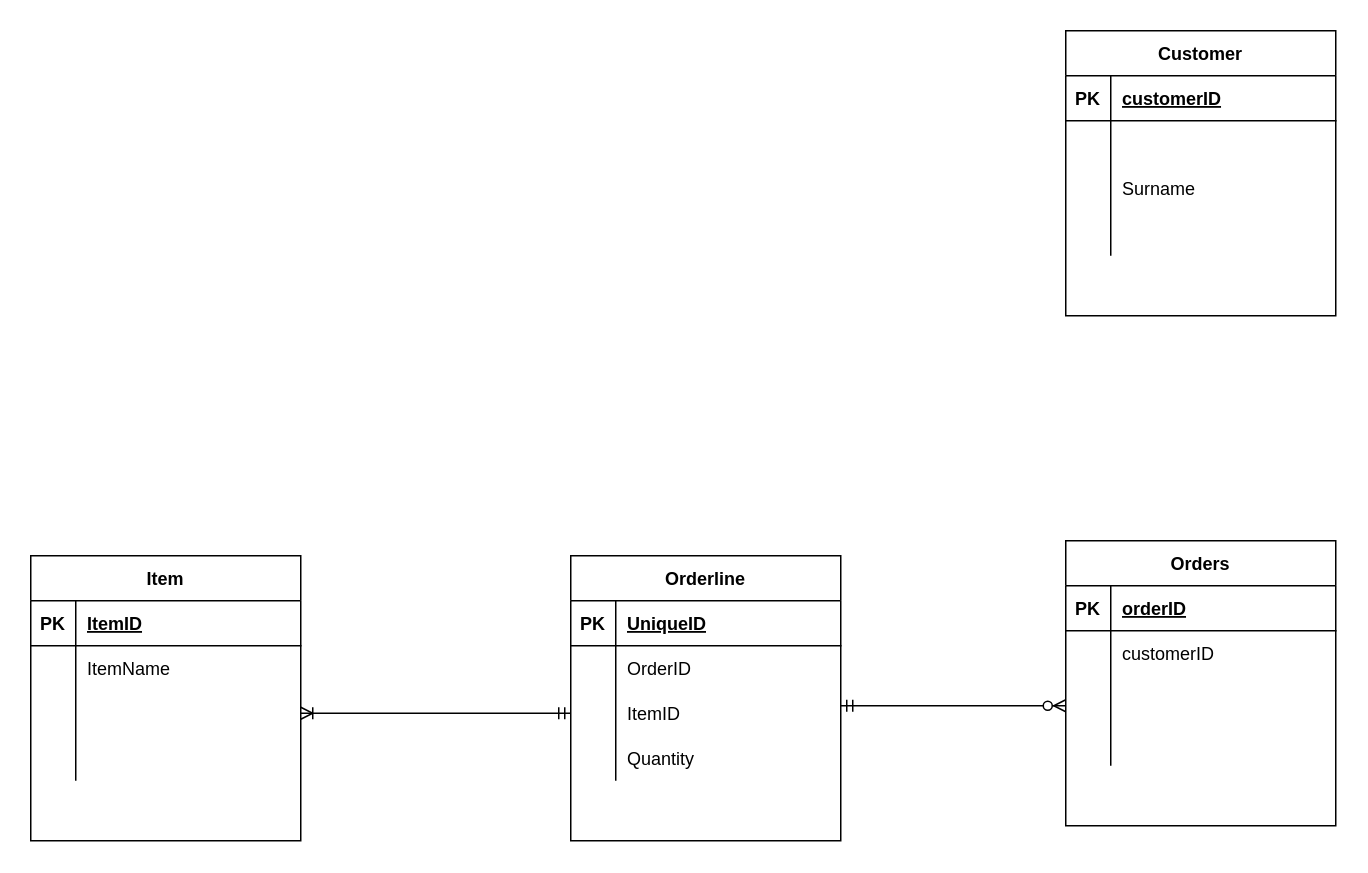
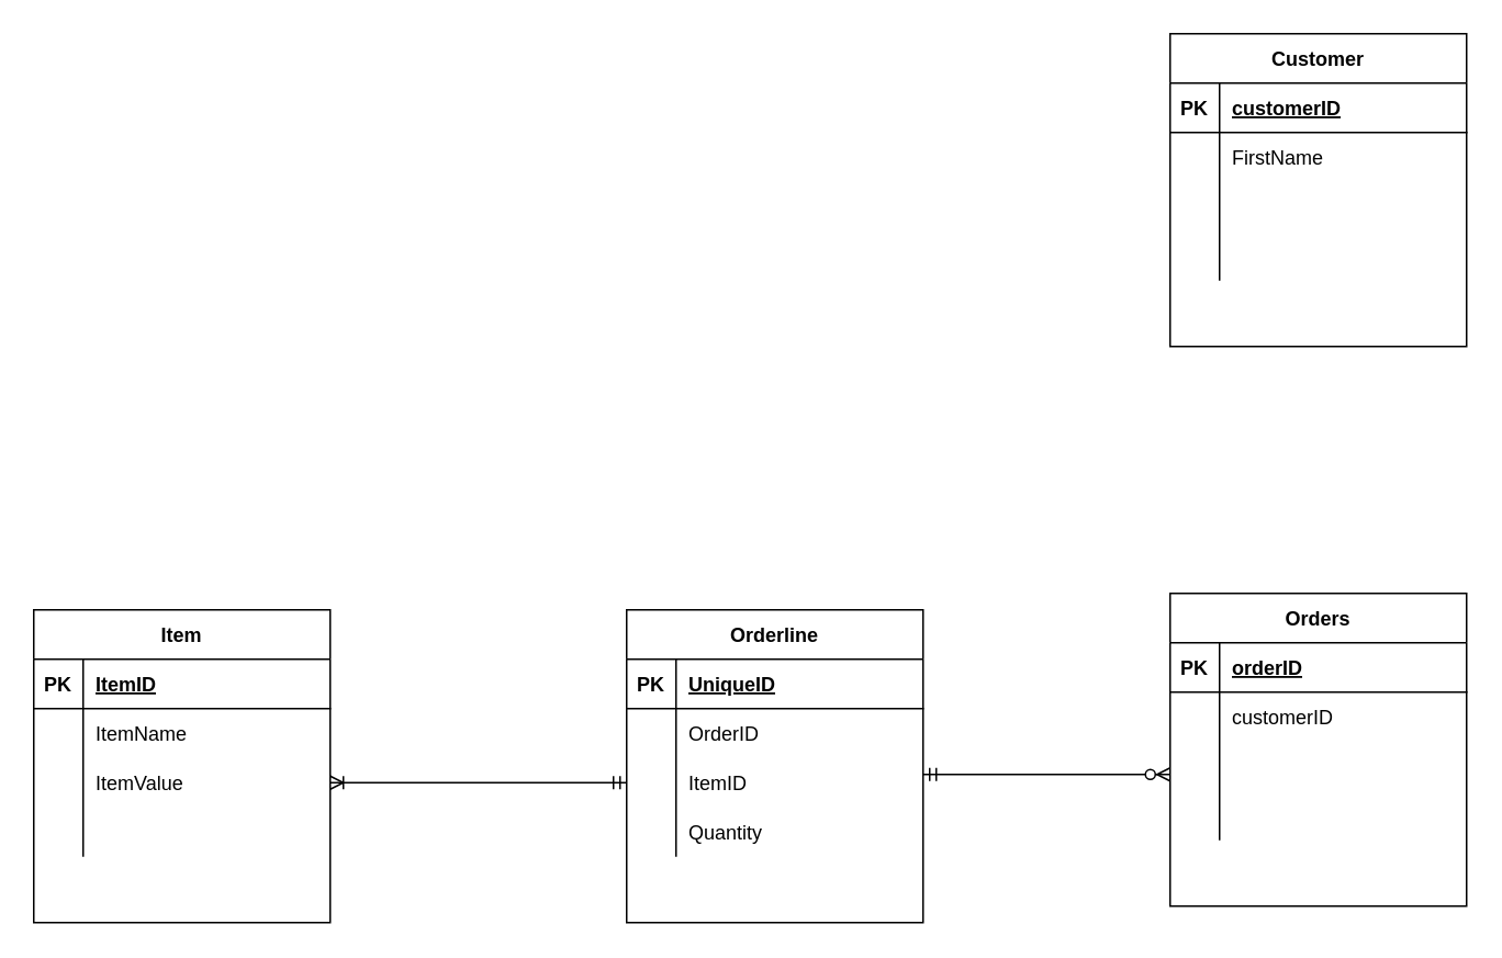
+ <mxCell id="49" value="FirstName" style="shape=partialRectangle;connectable=0;fillColor=none;top=0;left=0;bottom=0;right=0;align=left;spacingLeft=6;overflow=hidden;" parent="47" vertex="1"><mxGeometry x="30" width="150" height="30" as="geometry" /></mxCell>
- <mxCell id="52" value="Surname" style="shape=partialRectangle;connectable=0;fillColor=none;top=0;left=0;bottom=0;right=0;align=left;spacingLeft=6;overflow=hidden;" parent="50" vertex="1"><mxGeometry x="30" width="150" height="30" as="geometry" /></mxCell>
+ <mxCell id="38" value="ItemValue" style="shape=partialRectangle;connectable=0;fillColor=none;top=0;left=0;bottom=0;right=0;align=left;spacingLeft=6;overflow=hidden;" parent="36" vertex="1"><mxGeometry x="30" width="150" height="30" as="geometry" /></mxCell>
